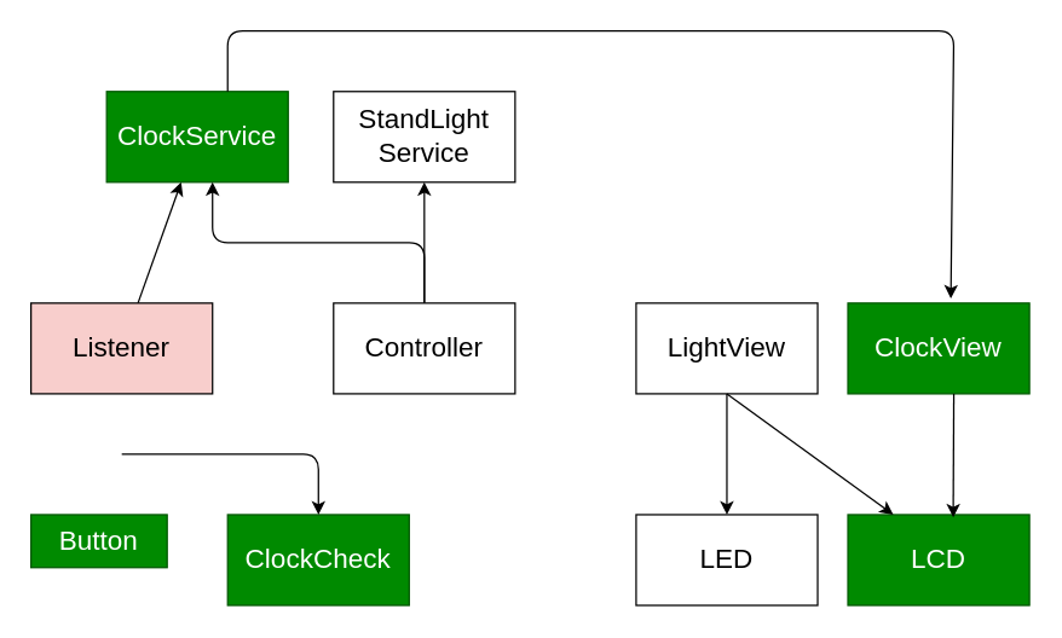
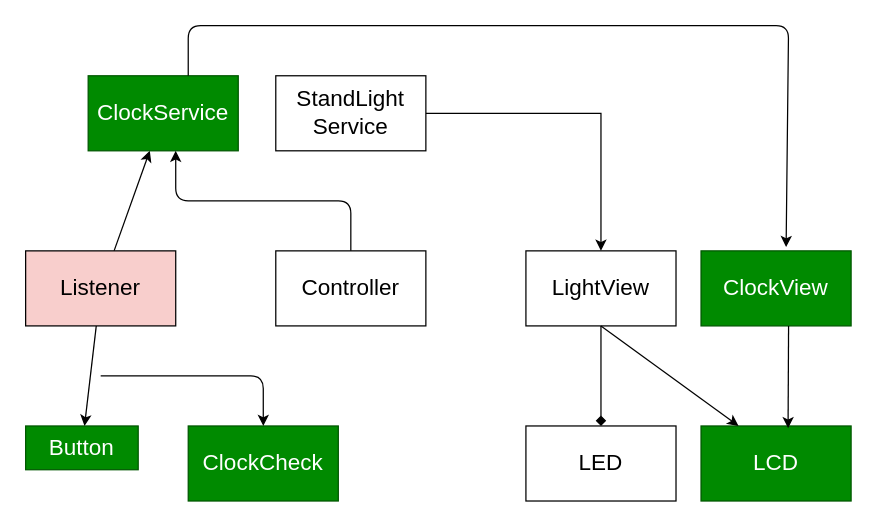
+ <mxCell id="11" style="edgeStyle=orthogonalEdgeStyle;html=1;exitX=1;exitY=0.5;exitDx=0;exitDy=0;entryX=0.5;entryY=0;entryDx=0;entryDy=0;fontSize=18;rounded=0;" parent="1" source="12" target="9" edge="1"><mxGeometry relative="1" as="geometry" /></mxCell>
- <mxCell id="6" value="" style="edgeStyle=none;html=1;fontSize=18;" parent="1" source="7" target="12" edge="1"><mxGeometry relative="1" as="geometry" /></mxCell>
+ <mxCell id="3" value="" style="edgeStyle=none;html=1;fontSize=18;" parent="1" source="5" target="2" edge="1"><mxGeometry relative="1" as="geometry" /></mxCell>
- <mxCell id="8" value="" style="edgeStyle=none;html=1;fontSize=18;" parent="1" source="9" target="10" edge="1"><mxGeometry relative="1" as="geometry" /></mxCell>
+ <mxCell id="8" value="" style="edgeStyle=none;html=1;fontSize=18;endArrow=diamond;" parent="1" source="9" target="10" edge="1"><mxGeometry relative="1" as="geometry" /></mxCell>
